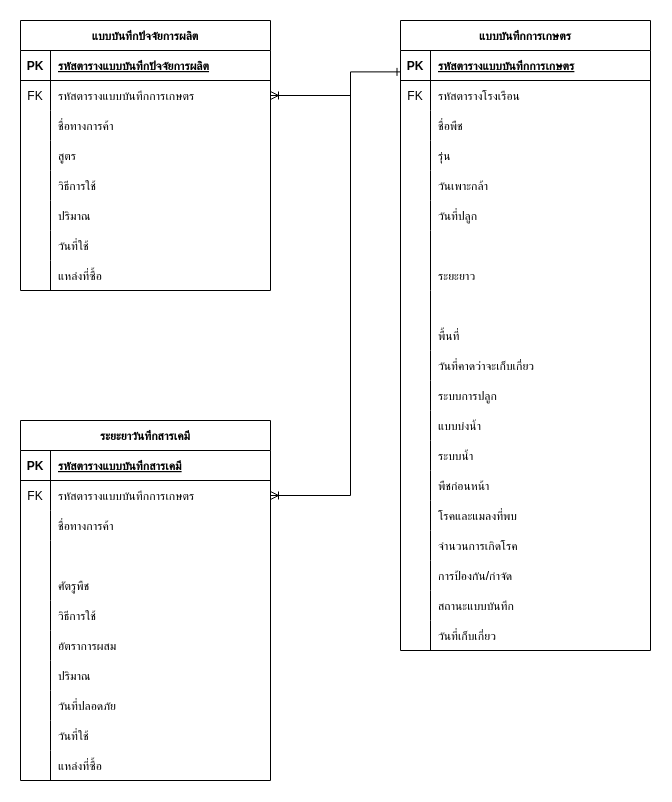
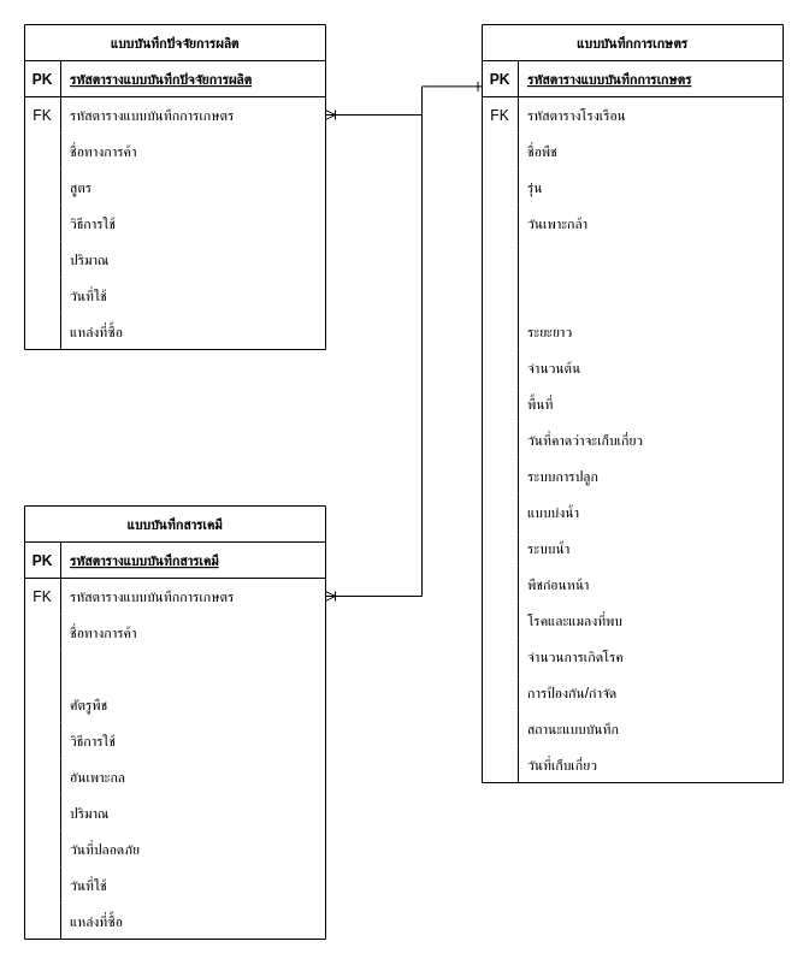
- <mxCell id="78" value="วันที่ปลูก" style="shape=partialRectangle;overflow=hidden;connectable=0;fillColor=none;top=0;left=0;bottom=0;right=0;align=left;spacingLeft=6;" vertex="1" parent="76"><mxGeometry x="30" width="220" height="30" as="geometry"><mxRectangle width="220" height="30" as="alternateBounds" /></mxGeometry></mxCell>
+ <mxCell id="86" value="จำนวนต้น" style="shape=partialRectangle;overflow=hidden;connectable=0;fillColor=none;top=0;left=0;bottom=0;right=0;align=left;spacingLeft=6;" vertex="1" parent="84"><mxGeometry x="30" width="220" height="30" as="geometry"><mxRectangle width="220" height="30" as="alternateBounds" /></mxGeometry></mxCell>
- <mxCell id="2" value="ระยะยาวันทึกสารเคมี" style="shape=table;startSize=30;container=1;collapsible=1;childLayout=tableLayout;fixedRows=1;rowLines=0;fontStyle=1;align=center;resizeLast=1;" vertex="1" parent="1"><mxGeometry x="20" y="420" width="250" height="360" as="geometry" /></mxCell>
+ <mxCell id="2" value="แบบบันทึกสารเคมี" style="shape=table;startSize=30;container=1;collapsible=1;childLayout=tableLayout;fixedRows=1;rowLines=0;fontStyle=1;align=center;resizeLast=1;" vertex="1" parent="1"><mxGeometry x="20" y="420" width="250" height="360" as="geometry" /></mxCell>
- <mxCell id="22" value="อัตราการผสม" style="shape=partialRectangle;overflow=hidden;connectable=0;fillColor=none;top=0;left=0;bottom=0;right=0;align=left;spacingLeft=6;" vertex="1" parent="20"><mxGeometry x="30" width="220" height="30" as="geometry"><mxRectangle width="220" height="30" as="alternateBounds" /></mxGeometry></mxCell>
+ <mxCell id="22" value="อันเพาะกล" style="shape=partialRectangle;overflow=hidden;connectable=0;fillColor=none;top=0;left=0;bottom=0;right=0;align=left;spacingLeft=6;" vertex="1" parent="20"><mxGeometry x="30" width="220" height="30" as="geometry"><mxRectangle width="220" height="30" as="alternateBounds" /></mxGeometry></mxCell>
